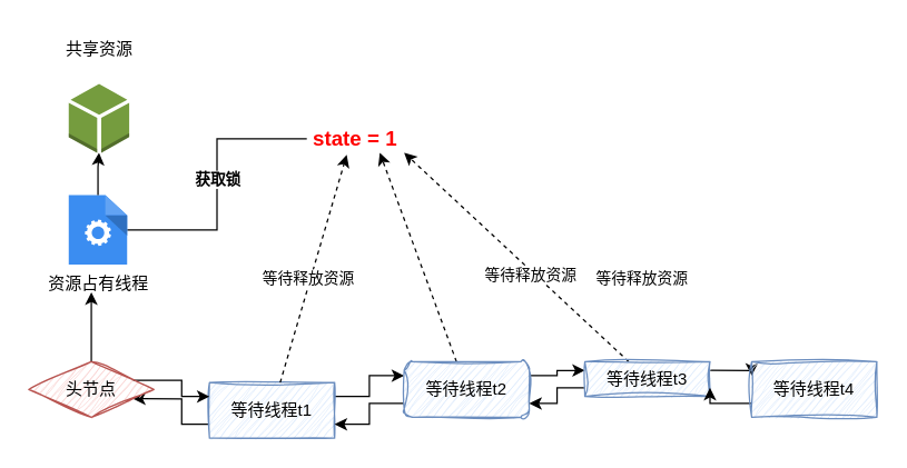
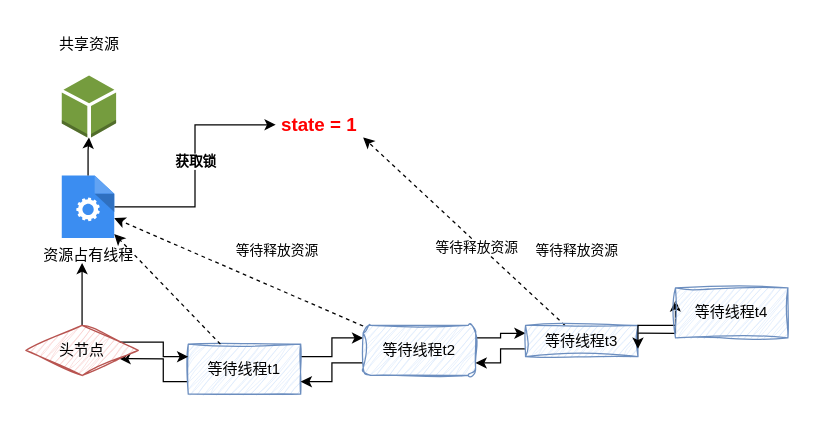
- <mxCell id="19" style="edgeStyle=orthogonalEdgeStyle;rounded=0;orthogonalLoop=1;jettySize=auto;html=1;entryX=0;entryY=0.5;entryDx=0;entryDy=0;endArrow=none;" edge="1" parent="1" source="21" target="25"><mxGeometry relative="1" as="geometry" /></mxCell>
+ <mxCell id="19" style="edgeStyle=orthogonalEdgeStyle;rounded=0;orthogonalLoop=1;jettySize=auto;html=1;entryX=0;entryY=0.5;entryDx=0;entryDy=0;" edge="1" parent="1" source="21" target="25"><mxGeometry relative="1" as="geometry" /></mxCell>
- <mxCell id="26" style="rounded=0;orthogonalLoop=1;jettySize=auto;html=1;entryX=0.41;entryY=1.074;entryDx=0;entryDy=0;entryPerimeter=0;dashed=1;" edge="1" parent="1" source="4" target="25"><mxGeometry relative="1" as="geometry" /></mxCell>
+ <mxCell id="26" style="rounded=0;orthogonalLoop=1;jettySize=auto;html=1;dashed=1;" edge="1" parent="1" source="4" target="21"><mxGeometry relative="1" as="geometry" /></mxCell>
- <mxCell id="7" style="rounded=0;orthogonalLoop=1;jettySize=auto;html=1;entryX=0.75;entryY=1;entryDx=0;entryDy=0;dashed=1;" edge="1" parent="1" source="8" target="25"><mxGeometry relative="1" as="geometry" /></mxCell>
+ <mxCell id="7" style="rounded=0;orthogonalLoop=1;jettySize=auto;html=1;dashed=1;" edge="1" parent="1" source="8" target="21"><mxGeometry relative="1" as="geometry" /></mxCell>
- <mxCell id="15" value="等待线程t4" style="rounded=0;whiteSpace=wrap;html=1;sketch=1;curveFitting=1;jiggle=2;fillColor=#dae8fc;strokeColor=#6c8ebf;" vertex="1" parent="1"><mxGeometry x="540" y="260" width="90" height="40" as="geometry" /></mxCell>
+ <mxCell id="15" value="等待线程t4" style="rounded=0;whiteSpace=wrap;html=1;sketch=1;curveFitting=1;jiggle=2;fillColor=#dae8fc;strokeColor=#6c8ebf;" vertex="1" parent="1"><mxGeometry x="540" y="230" width="90" height="40" as="geometry" /></mxCell>
